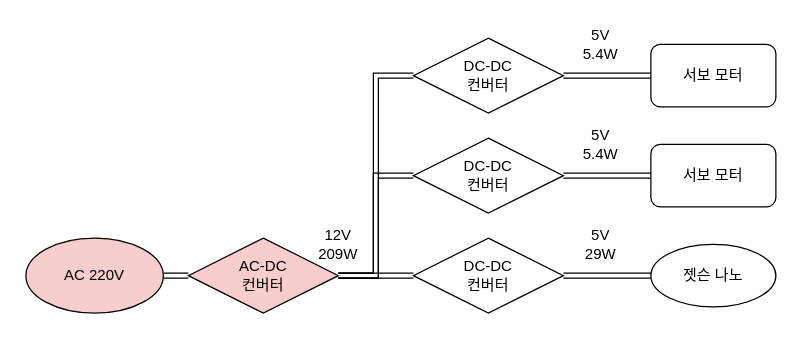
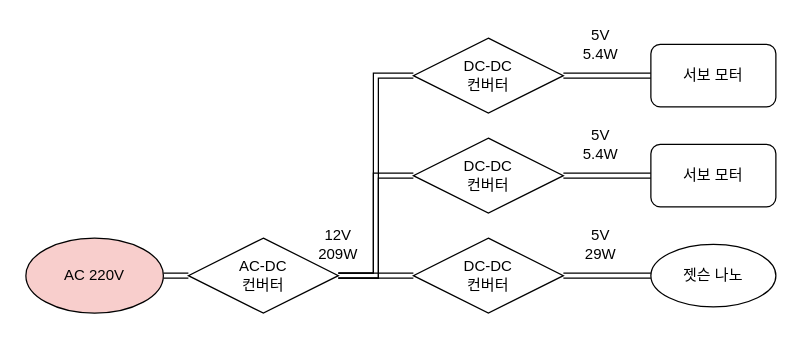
- <mxCell id="7" value="AC-DC&lt;br&gt;컨버터" style="rhombus;whiteSpace=wrap;html=1;fillColor=#f8cecc;" vertex="1" parent="1"><mxGeometry x="150" y="190" width="120" height="60" as="geometry" /></mxCell>
+ <mxCell id="7" value="AC-DC&lt;br&gt;컨버터" style="rhombus;whiteSpace=wrap;html=1;" vertex="1" parent="1"><mxGeometry x="150" y="190" width="120" height="60" as="geometry" /></mxCell>
